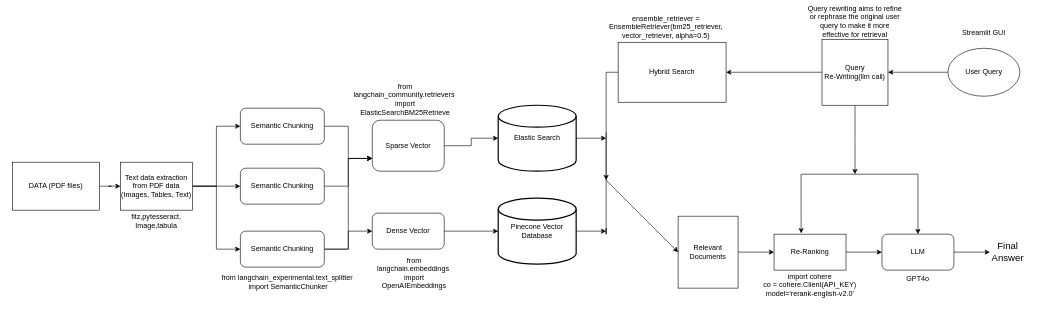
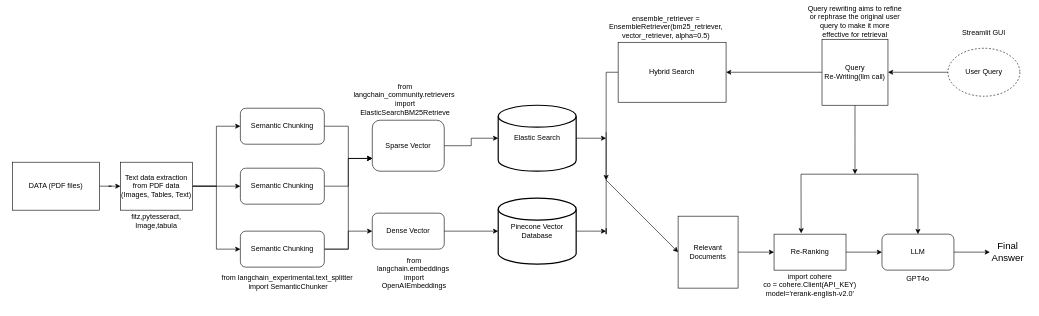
- <mxCell id="24" value="User Query" style="ellipse;whiteSpace=wrap;html=1;" parent="1" vertex="1"><mxGeometry x="1580" y="80" width="120" height="80" as="geometry" /></mxCell>
+ <mxCell id="24" value="User Query" style="ellipse;whiteSpace=wrap;html=1;dashed=1;" parent="1" vertex="1"><mxGeometry x="1580" y="80" width="120" height="80" as="geometry" /></mxCell>
